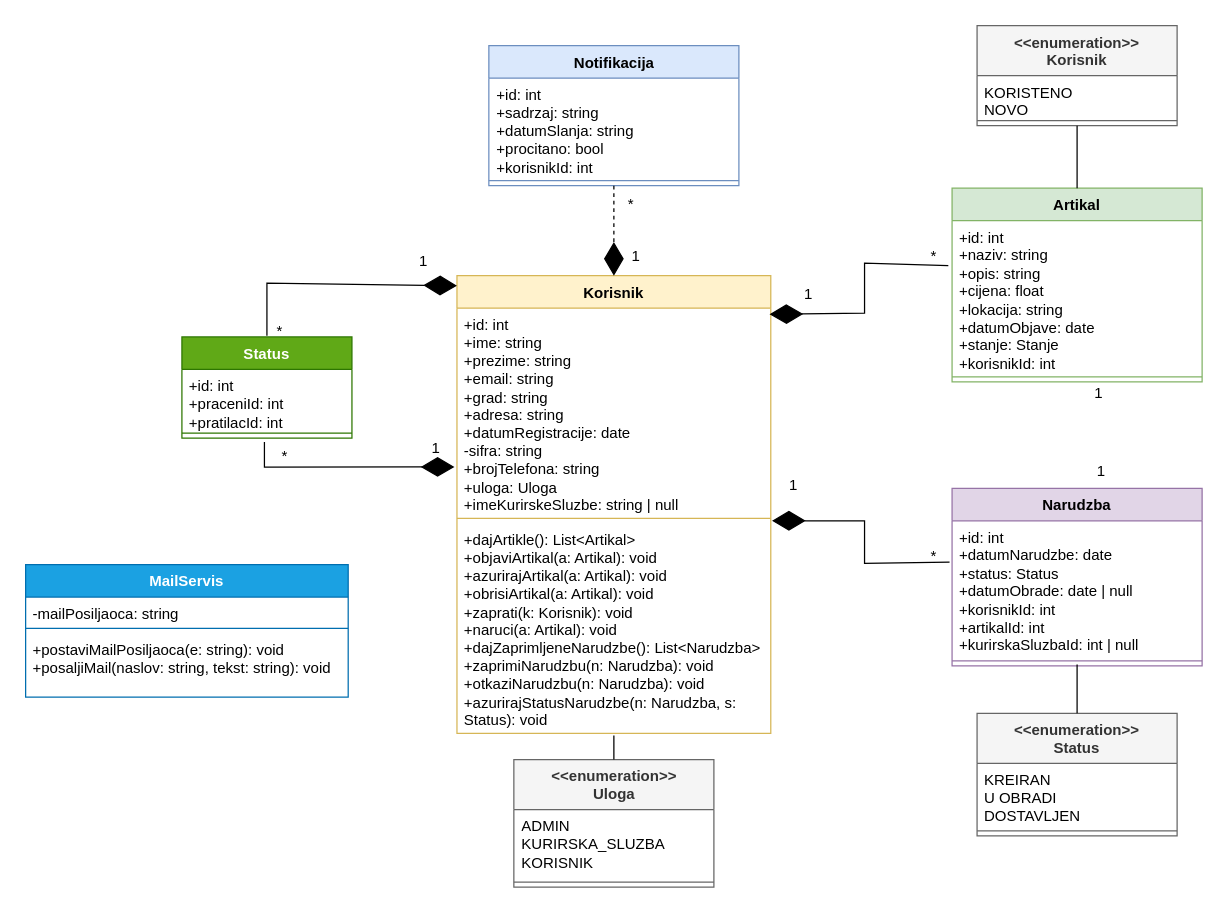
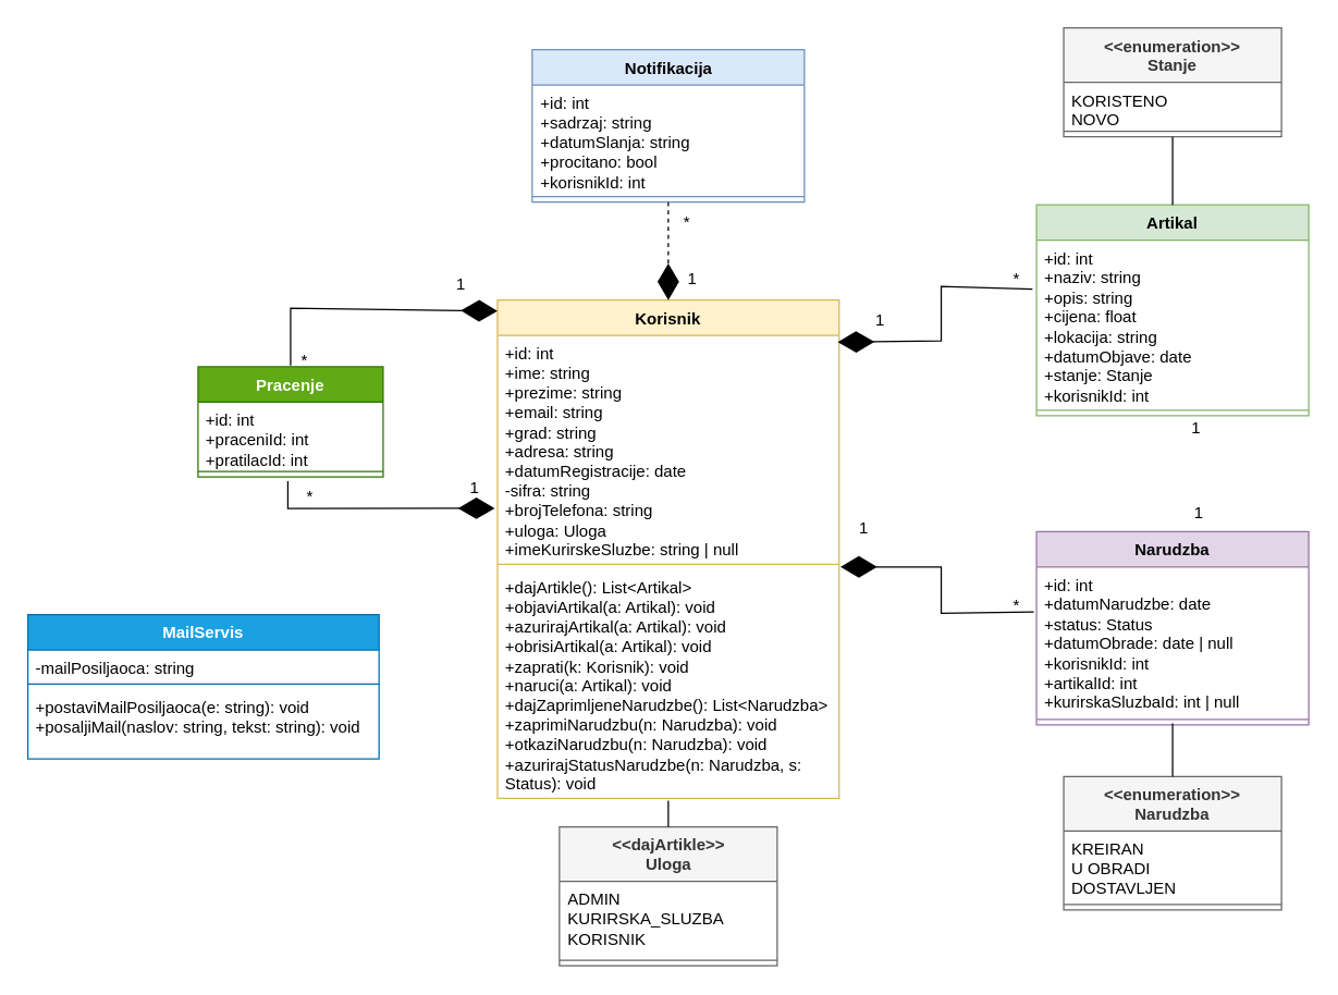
- <mxCell id="12" value="&lt;div&gt;&amp;lt;&amp;lt;enumeration&amp;gt;&amp;gt;&lt;/div&gt;Korisnik" style="swimlane;fontStyle=1;align=center;verticalAlign=top;childLayout=stackLayout;horizontal=1;startSize=40;horizontalStack=0;resizeParent=1;resizeParentMax=0;resizeLast=0;collapsible=1;marginBottom=0;whiteSpace=wrap;html=1;fillColor=#f5f5f5;fontColor=#333333;strokeColor=#666666;" parent="1" vertex="1"><mxGeometry x="781" y="20" width="160" height="80" as="geometry" /></mxCell>
+ <mxCell id="12" value="&lt;div&gt;&amp;lt;&amp;lt;enumeration&amp;gt;&amp;gt;&lt;/div&gt;Stanje" style="swimlane;fontStyle=1;align=center;verticalAlign=top;childLayout=stackLayout;horizontal=1;startSize=40;horizontalStack=0;resizeParent=1;resizeParentMax=0;resizeLast=0;collapsible=1;marginBottom=0;whiteSpace=wrap;html=1;fillColor=#f5f5f5;fontColor=#333333;strokeColor=#666666;" parent="1" vertex="1"><mxGeometry x="781" y="20" width="160" height="80" as="geometry" /></mxCell>
- <mxCell id="42" value="Status" style="swimlane;fontStyle=1;align=center;verticalAlign=top;childLayout=stackLayout;horizontal=1;startSize=26;horizontalStack=0;resizeParent=1;resizeParentMax=0;resizeLast=0;collapsible=1;marginBottom=0;whiteSpace=wrap;html=1;fillColor=#60a917;strokeColor=#2D7600;fontColor=#ffffff;" vertex="1" parent="1"><mxGeometry x="145" y="269" width="136" height="81" as="geometry"><mxRectangle x="116" y="602" width="90" height="26" as="alternateBounds" /></mxGeometry></mxCell>
+ <mxCell id="42" value="Pracenje" style="swimlane;fontStyle=1;align=center;verticalAlign=top;childLayout=stackLayout;horizontal=1;startSize=26;horizontalStack=0;resizeParent=1;resizeParentMax=0;resizeLast=0;collapsible=1;marginBottom=0;whiteSpace=wrap;html=1;fillColor=#60a917;strokeColor=#2D7600;fontColor=#ffffff;" vertex="1" parent="1"><mxGeometry x="145" y="269" width="136" height="81" as="geometry"><mxRectangle x="116" y="602" width="90" height="26" as="alternateBounds" /></mxGeometry></mxCell>
- <mxCell id="18" value="&lt;div&gt;&amp;lt;&amp;lt;enumeration&amp;gt;&amp;gt;&lt;/div&gt;Status" style="swimlane;fontStyle=1;align=center;verticalAlign=top;childLayout=stackLayout;horizontal=1;startSize=40;horizontalStack=0;resizeParent=1;resizeParentMax=0;resizeLast=0;collapsible=1;marginBottom=0;whiteSpace=wrap;html=1;fillColor=#f5f5f5;fontColor=#333333;strokeColor=#666666;" parent="1" vertex="1"><mxGeometry x="781" y="570" width="160" height="98" as="geometry" /></mxCell>
+ <mxCell id="18" value="&lt;div&gt;&amp;lt;&amp;lt;enumeration&amp;gt;&amp;gt;&lt;/div&gt;Narudzba" style="swimlane;fontStyle=1;align=center;verticalAlign=top;childLayout=stackLayout;horizontal=1;startSize=40;horizontalStack=0;resizeParent=1;resizeParentMax=0;resizeLast=0;collapsible=1;marginBottom=0;whiteSpace=wrap;html=1;fillColor=#f5f5f5;fontColor=#333333;strokeColor=#666666;" parent="1" vertex="1"><mxGeometry x="781" y="570" width="160" height="98" as="geometry" /></mxCell>
- <mxCell id="6" value="&lt;div&gt;&amp;lt;&amp;lt;enumeration&amp;gt;&amp;gt;&lt;/div&gt;Uloga" style="swimlane;fontStyle=1;align=center;verticalAlign=top;childLayout=stackLayout;horizontal=1;startSize=40;horizontalStack=0;resizeParent=1;resizeParentMax=0;resizeLast=0;collapsible=1;marginBottom=0;whiteSpace=wrap;html=1;fillColor=#f5f5f5;fontColor=#333333;strokeColor=#666666;" parent="1" vertex="1"><mxGeometry x="410.5" y="607" width="160" height="102" as="geometry" /></mxCell>
+ <mxCell id="6" value="&lt;div&gt;&amp;lt;&amp;lt;dajArtikle&amp;gt;&amp;gt;&lt;/div&gt;Uloga" style="swimlane;fontStyle=1;align=center;verticalAlign=top;childLayout=stackLayout;horizontal=1;startSize=40;horizontalStack=0;resizeParent=1;resizeParentMax=0;resizeLast=0;collapsible=1;marginBottom=0;whiteSpace=wrap;html=1;fillColor=#f5f5f5;fontColor=#333333;strokeColor=#666666;" parent="1" vertex="1"><mxGeometry x="410.5" y="607" width="160" height="102" as="geometry" /></mxCell>
